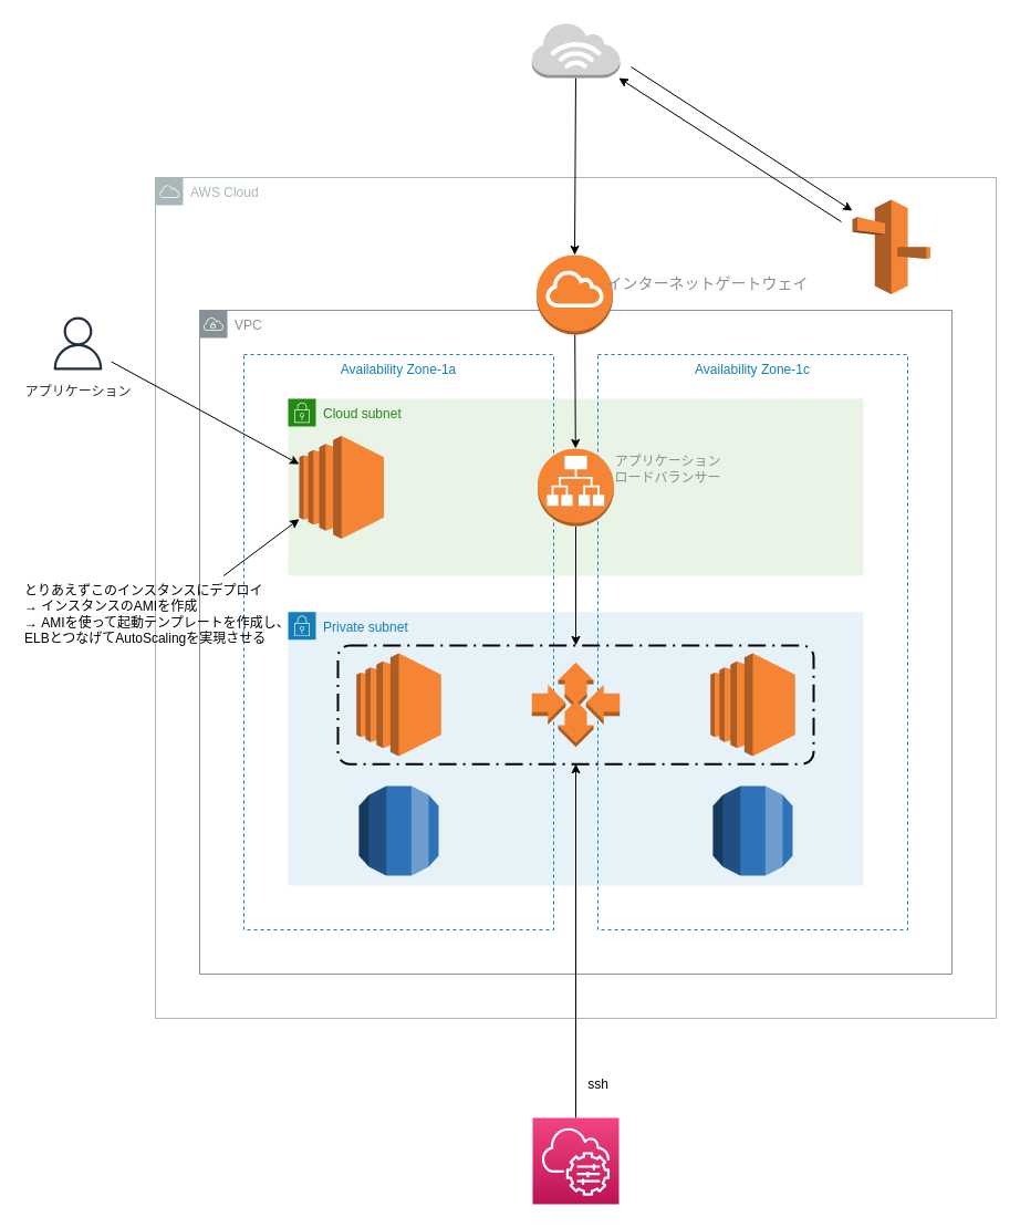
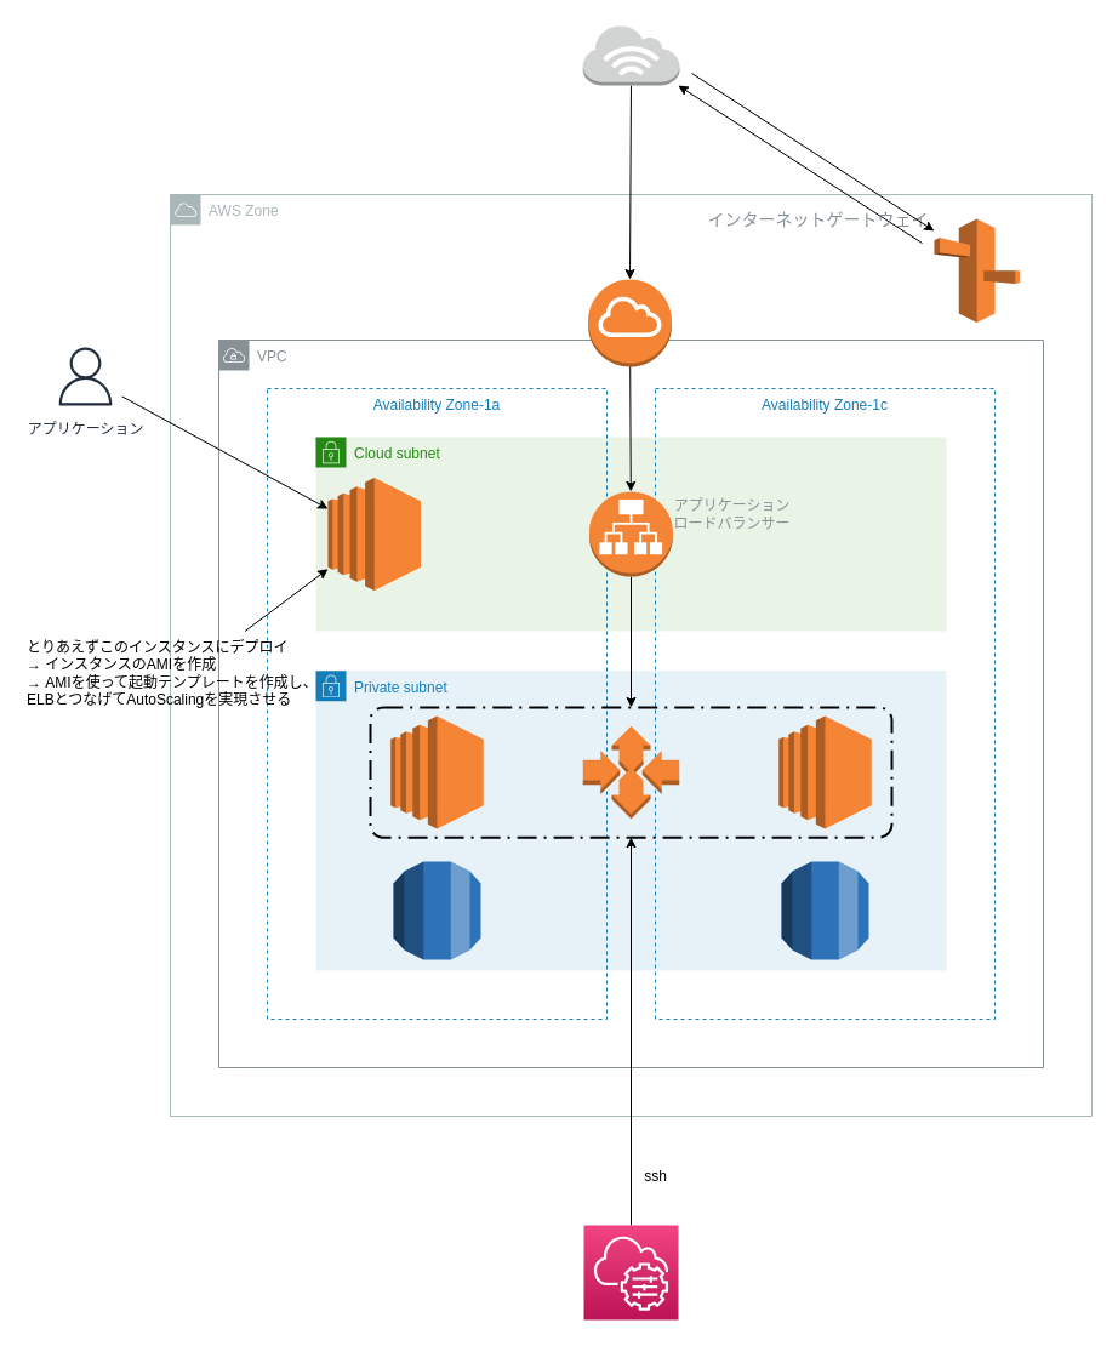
- <mxCell id="2" value="AWS Cloud" style="sketch=0;outlineConnect=0;gradientColor=none;html=1;whiteSpace=wrap;fontSize=12;fontStyle=0;shape=mxgraph.aws4.group;grIcon=mxgraph.aws4.group_aws_cloud;strokeColor=#AAB7B8;fillColor=none;verticalAlign=top;align=left;spacingLeft=30;fontColor=#AAB7B8;dashed=0;fontFamily=Helvetica;" parent="1" vertex="1"><mxGeometry x="140" y="160" width="760" height="760" as="geometry" /></mxCell>
+ <mxCell id="2" value="AWS Zone" style="sketch=0;outlineConnect=0;gradientColor=none;html=1;whiteSpace=wrap;fontSize=12;fontStyle=0;shape=mxgraph.aws4.group;grIcon=mxgraph.aws4.group_aws_cloud;strokeColor=#AAB7B8;fillColor=none;verticalAlign=top;align=left;spacingLeft=30;fontColor=#AAB7B8;dashed=0;fontFamily=Helvetica;" parent="1" vertex="1"><mxGeometry x="140" y="160" width="760" height="760" as="geometry" /></mxCell>
- <mxCell id="25" value="インターネットゲートウェイ" style="text;html=1;align=center;verticalAlign=middle;resizable=0;points=[];autosize=1;strokeColor=none;fillColor=none;fontSize=14;fontFamily=Helvetica;fontColor=#879196;" parent="1" vertex="1"><mxGeometry x="553.5" y="245.5" width="170" height="20" as="geometry" /></mxCell>
+ <mxCell id="25" value="インターネットゲートウェイ" style="text;html=1;align=center;verticalAlign=middle;resizable=0;points=[];autosize=1;strokeColor=none;fillColor=none;fontSize=14;fontFamily=Helvetica;fontColor=#879196;" parent="1" vertex="1"><mxGeometry x="588.5" y="170.5" width="170" height="20" as="geometry" /></mxCell>
- <mxCell id="34" value="ssh" style="text;html=1;align=center;verticalAlign=middle;resizable=0;points=[];autosize=1;strokeColor=none;fillColor=none;" vertex="1" parent="1"><mxGeometry x="525" y="970" width="30" height="20" as="geometry" /></mxCell>
+ <mxCell id="34" value="ssh" style="text;html=1;align=center;verticalAlign=middle;resizable=0;points=[];autosize=1;strokeColor=none;fillColor=none;" vertex="1" parent="1"><mxGeometry x="525" y="960" width="30" height="20" as="geometry" /></mxCell>
